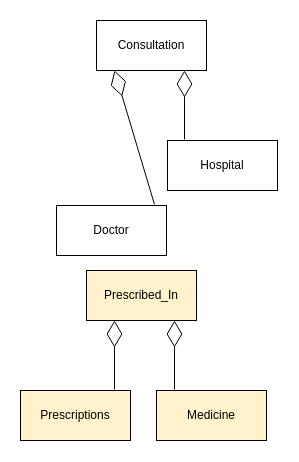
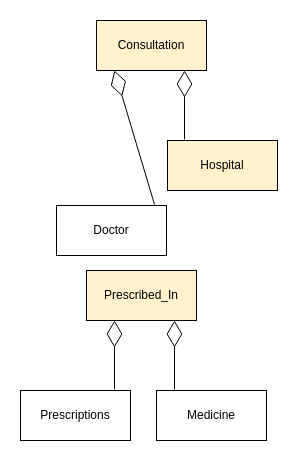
- <mxCell id="2" value="Consultation" style="html=1;whiteSpace=wrap;" parent="1" vertex="1"><mxGeometry x="96" y="20" width="110" height="50" as="geometry" /></mxCell>
+ <mxCell id="2" value="Consultation" style="html=1;whiteSpace=wrap;fillColor=#fff2cc;" parent="1" vertex="1"><mxGeometry x="96" y="20" width="110" height="50" as="geometry" /></mxCell>
- <mxCell id="4" value="Hospital" style="html=1;whiteSpace=wrap;" parent="1" vertex="1"><mxGeometry x="167" y="140" width="110" height="50" as="geometry" /></mxCell>
+ <mxCell id="4" value="Hospital" style="html=1;whiteSpace=wrap;fillColor=#fff2cc;" parent="1" vertex="1"><mxGeometry x="167" y="140" width="110" height="50" as="geometry" /></mxCell>
- <mxCell id="8" value="Prescriptions" style="html=1;whiteSpace=wrap;fillColor=#fff2cc;" parent="1" vertex="1"><mxGeometry x="20" y="390" width="110" height="50" as="geometry" /></mxCell>
+ <mxCell id="8" value="Prescriptions" style="html=1;whiteSpace=wrap;" parent="1" vertex="1"><mxGeometry x="20" y="390" width="110" height="50" as="geometry" /></mxCell>
- <mxCell id="9" value="Medicine" style="html=1;whiteSpace=wrap;fillColor=#fff2cc;" parent="1" vertex="1"><mxGeometry x="156" y="390" width="110" height="50" as="geometry" /></mxCell>
+ <mxCell id="9" value="Medicine" style="html=1;whiteSpace=wrap;" parent="1" vertex="1"><mxGeometry x="156" y="390" width="110" height="50" as="geometry" /></mxCell>
